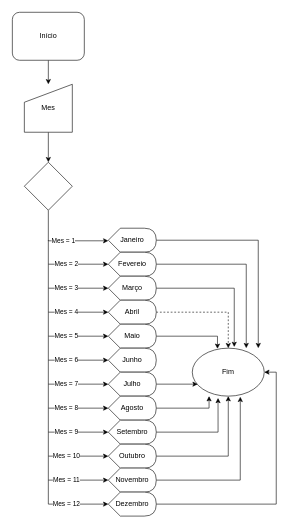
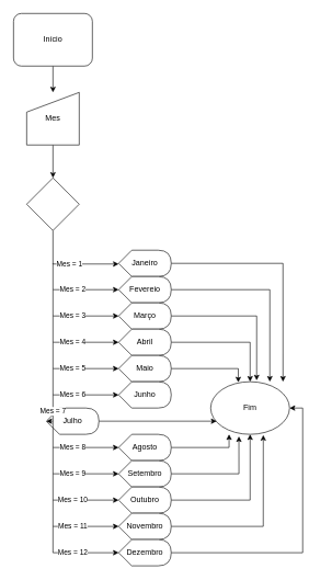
- <mxCell id="16" style="edgeStyle=orthogonalEdgeStyle;rounded=0;orthogonalLoop=1;jettySize=auto;html=1;exitX=1;exitY=0.5;exitDx=0;exitDy=0;exitPerimeter=0;entryX=0.5;entryY=0;entryDx=0;entryDy=0;dashed=1;" edge="1" parent="1" source="17" target="42"><mxGeometry relative="1" as="geometry" /></mxCell>
+ <mxCell id="16" style="edgeStyle=orthogonalEdgeStyle;rounded=0;orthogonalLoop=1;jettySize=auto;html=1;exitX=1;exitY=0.5;exitDx=0;exitDy=0;exitPerimeter=0;entryX=0.5;entryY=0;entryDx=0;entryDy=0;" edge="1" parent="1" source="17" target="42"><mxGeometry relative="1" as="geometry" /></mxCell>
- <mxCell id="25" value="Julho" style="shape=display;whiteSpace=wrap;html=1;" vertex="1" parent="1"><mxGeometry x="180" y="620" width="80" height="40" as="geometry" /></mxCell>
+ <mxCell id="25" value="Julho" style="shape=display;whiteSpace=wrap;html=1;" vertex="1" parent="1"><mxGeometry x="70" y="620" width="80" height="40" as="geometry" /></mxCell>
